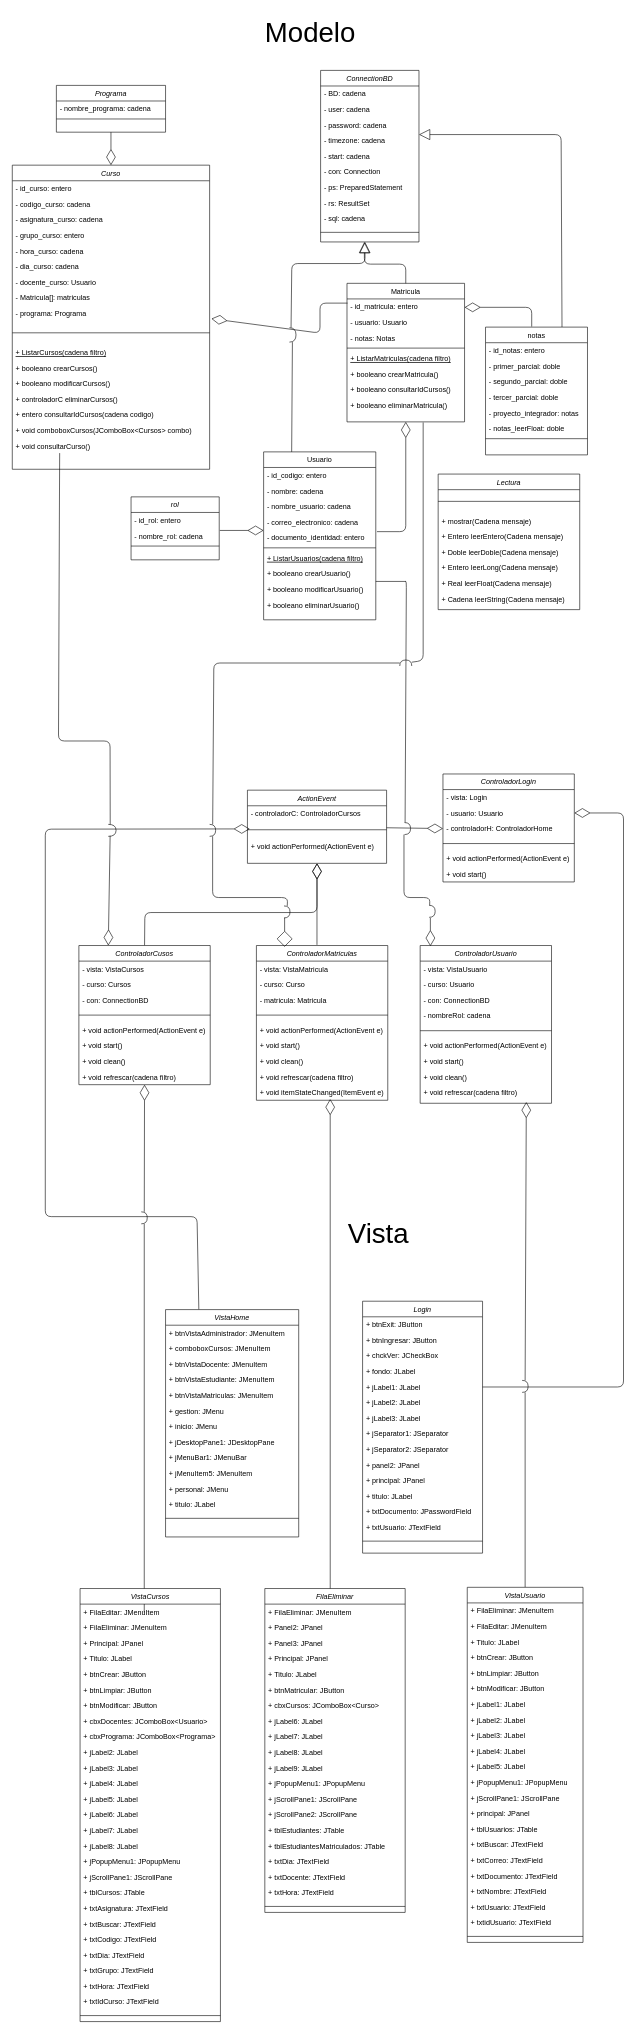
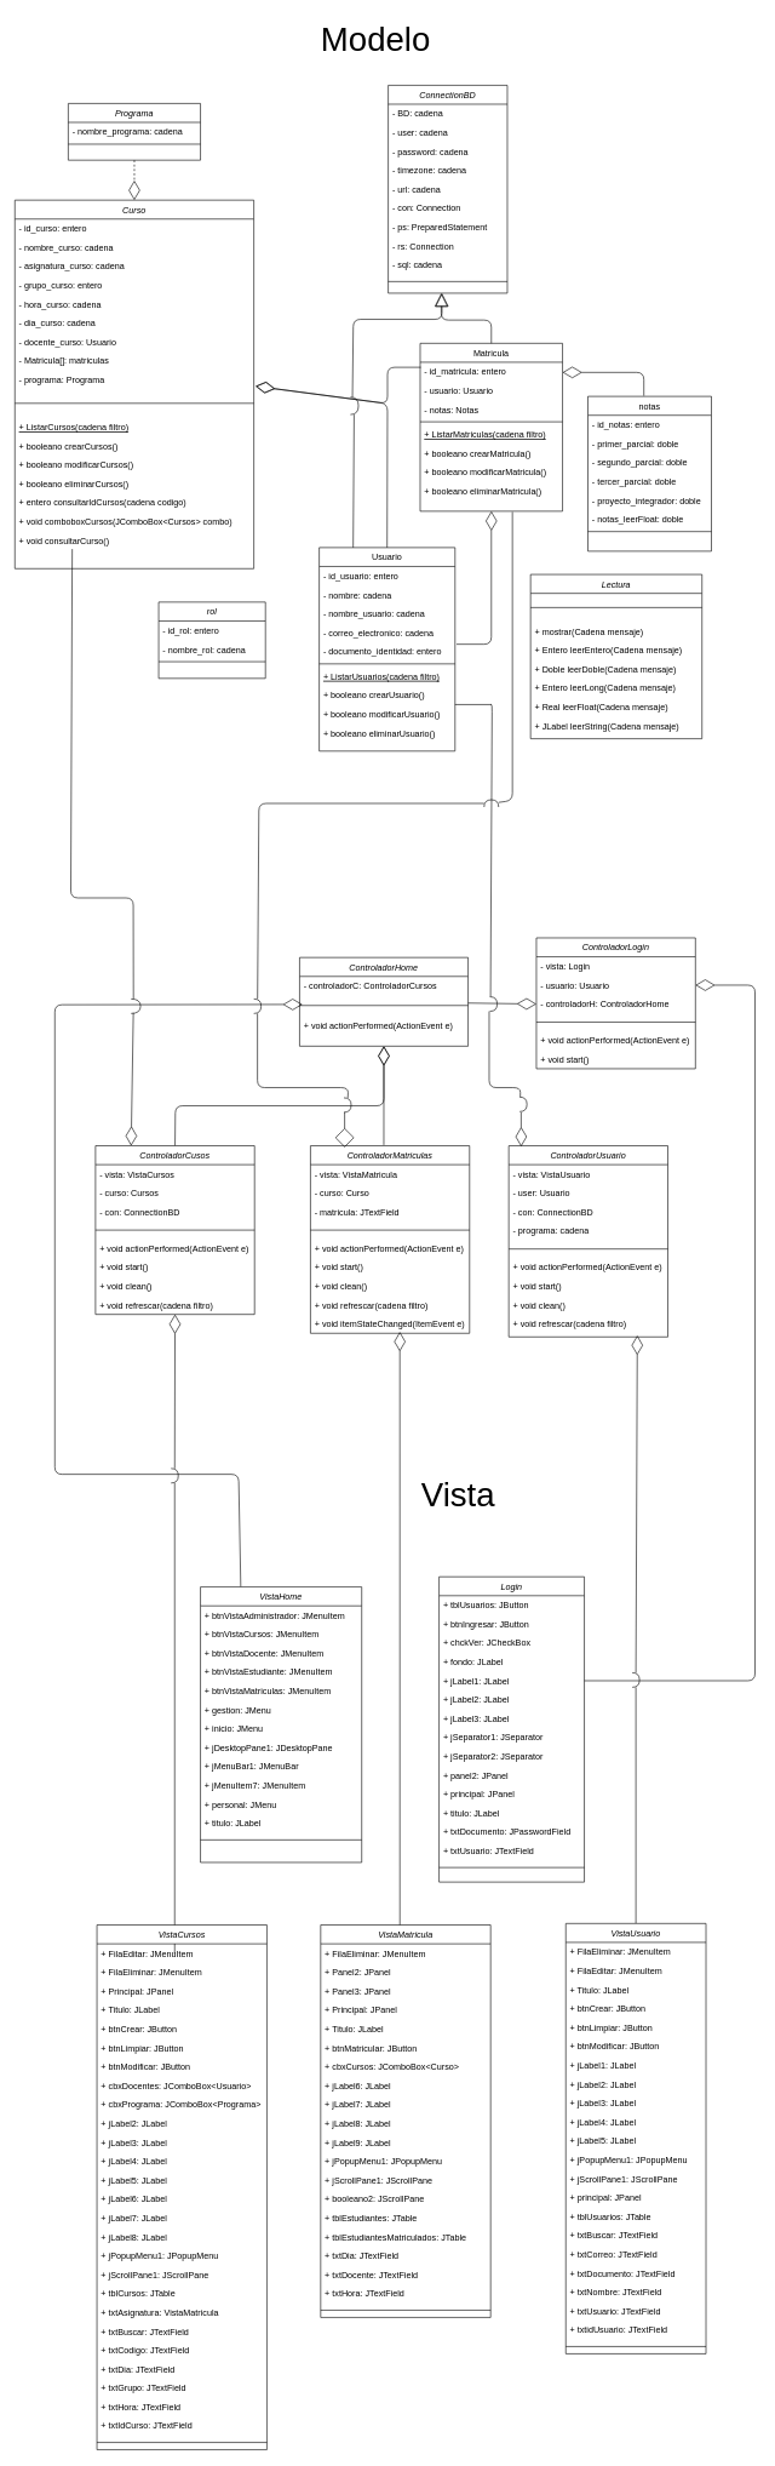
- <mxCell id="4" value="" style="endArrow=diamondThin;endFill=0;endSize=24;html=1;entryX=0.5;entryY=0;entryDx=0;entryDy=0;exitX=0.5;exitY=1;exitDx=0;exitDy=0;" parent="1" source="9" target="48" edge="1"><mxGeometry width="160" relative="1" as="geometry"><mxPoint x="450" y="36" as="sourcePoint" /><mxPoint x="346" y="36" as="targetPoint" /></mxGeometry></mxCell>
+ <mxCell id="4" value="" style="endArrow=diamondThin;endFill=0;endSize=24;html=1;entryX=0.5;entryY=0;entryDx=0;entryDy=0;exitX=0.5;exitY=1;exitDx=0;exitDy=0;dashed=1;" parent="1" source="9" target="48" edge="1"><mxGeometry width="160" relative="1" as="geometry"><mxPoint x="450" y="36" as="sourcePoint" /><mxPoint x="346" y="36" as="targetPoint" /></mxGeometry></mxCell>
- <mxCell id="33" value="- start: cadena" style="text;align=left;verticalAlign=top;spacingLeft=4;spacingRight=4;overflow=hidden;rotatable=0;points=[[0,0.5],[1,0.5]];portConstraint=eastwest;" parent="28" vertex="1"><mxGeometry y="130" width="164" height="26" as="geometry" /></mxCell>
+ <mxCell id="33" value="- url: cadena" style="text;align=left;verticalAlign=top;spacingLeft=4;spacingRight=4;overflow=hidden;rotatable=0;points=[[0,0.5],[1,0.5]];portConstraint=eastwest;" parent="28" vertex="1"><mxGeometry y="130" width="164" height="26" as="geometry" /></mxCell>
- <mxCell id="70" value="" style="endArrow=block;endSize=16;endFill=0;html=1;fontSize=46;exitX=0.75;exitY=0;exitDx=0;exitDy=0;entryX=1;entryY=0.115;entryDx=0;entryDy=0;entryPerimeter=0;" parent="1" source="71" target="32" edge="1"><mxGeometry x="-1" y="-437" width="160" relative="1" as="geometry"><mxPoint x="830" y="387" as="sourcePoint" /><mxPoint x="913" y="299" as="targetPoint" /><mxPoint x="-303" y="-122" as="offset" /><Array as="points"><mxPoint x="935" y="223" /></Array></mxGeometry></mxCell>
- <mxCell id="36" value="- rs: ResultSet" style="text;align=left;verticalAlign=top;spacingLeft=4;spacingRight=4;overflow=hidden;rotatable=0;points=[[0,0.5],[1,0.5]];portConstraint=eastwest;" parent="28" vertex="1"><mxGeometry y="208" width="164" height="26" as="geometry" /></mxCell>
+ <mxCell id="36" value="- rs: Connection" style="text;align=left;verticalAlign=top;spacingLeft=4;spacingRight=4;overflow=hidden;rotatable=0;points=[[0,0.5],[1,0.5]];portConstraint=eastwest;" parent="28" vertex="1"><mxGeometry y="208" width="164" height="26" as="geometry" /></mxCell>
- <mxCell id="50" value="- codigo_curso: cadena" style="text;align=left;verticalAlign=top;spacingLeft=4;spacingRight=4;overflow=hidden;rotatable=0;points=[[0,0.5],[1,0.5]];portConstraint=eastwest;" parent="48" vertex="1"><mxGeometry y="52" width="329" height="26" as="geometry" /></mxCell>
+ <mxCell id="50" value="- nombre_curso: cadena" style="text;align=left;verticalAlign=top;spacingLeft=4;spacingRight=4;overflow=hidden;rotatable=0;points=[[0,0.5],[1,0.5]];portConstraint=eastwest;" parent="48" vertex="1"><mxGeometry y="52" width="329" height="26" as="geometry" /></mxCell>
+ <mxCell id="6" value="" style="endArrow=diamondThin;endFill=0;endSize=24;html=1;exitX=0.5;exitY=0;exitDx=0;exitDy=0;entryX=1.006;entryY=0.846;entryDx=0;entryDy=0;entryPerimeter=0;" parent="1" source="17" target="57" edge="1"><mxGeometry width="160" relative="1" as="geometry"><mxPoint x="708" y="521" as="sourcePoint" /><mxPoint x="341" y="545" as="targetPoint" /><Array as="points"><mxPoint x="533" y="554" /></Array></mxGeometry></mxCell>
- <mxCell id="46" value="+ booleano consultarIdCursos()" style="text;align=left;verticalAlign=top;spacingLeft=4;spacingRight=4;overflow=hidden;rotatable=0;points=[[0,0.5],[1,0.5]];portConstraint=eastwest;" parent="39" vertex="1"><mxGeometry y="164" width="196" height="26" as="geometry" /></mxCell>
+ <mxCell id="46" value="+ booleano modificarMatricula()" style="text;align=left;verticalAlign=top;spacingLeft=4;spacingRight=4;overflow=hidden;rotatable=0;points=[[0,0.5],[1,0.5]];portConstraint=eastwest;" parent="39" vertex="1"><mxGeometry y="164" width="196" height="26" as="geometry" /></mxCell>
- <mxCell id="62" value="+ controladorC eliminarCursos()" style="text;align=left;verticalAlign=top;spacingLeft=4;spacingRight=4;overflow=hidden;rotatable=0;points=[[0,0.5],[1,0.5]];portConstraint=eastwest;" parent="48" vertex="1"><mxGeometry y="377" width="329" height="26" as="geometry" /></mxCell>
+ <mxCell id="62" value="+ booleano eliminarCursos()" style="text;align=left;verticalAlign=top;spacingLeft=4;spacingRight=4;overflow=hidden;rotatable=0;points=[[0,0.5],[1,0.5]];portConstraint=eastwest;" parent="48" vertex="1"><mxGeometry y="377" width="329" height="26" as="geometry" /></mxCell>
- <mxCell id="76" value="- proyecto_integrador: notas" style="text;align=left;verticalAlign=top;spacingLeft=4;spacingRight=4;overflow=hidden;rotatable=0;points=[[0,0.5],[1,0.5]];portConstraint=eastwest;rounded=0;shadow=0;html=0;" parent="71" vertex="1"><mxGeometry y="130" width="170" height="26" as="geometry" /></mxCell>
+ <mxCell id="76" value="- proyecto_integrador: doble" style="text;align=left;verticalAlign=top;spacingLeft=4;spacingRight=4;overflow=hidden;rotatable=0;points=[[0,0.5],[1,0.5]];portConstraint=eastwest;rounded=0;shadow=0;html=0;" parent="71" vertex="1"><mxGeometry y="130" width="170" height="26" as="geometry" /></mxCell>
- <mxCell id="18" value="- id_codigo: entero" style="text;align=left;verticalAlign=top;spacingLeft=4;spacingRight=4;overflow=hidden;rotatable=0;points=[[0,0.5],[1,0.5]];portConstraint=eastwest;" parent="17" vertex="1"><mxGeometry y="26" width="187" height="26" as="geometry" /></mxCell>
+ <mxCell id="18" value="- id_usuario: entero" style="text;align=left;verticalAlign=top;spacingLeft=4;spacingRight=4;overflow=hidden;rotatable=0;points=[[0,0.5],[1,0.5]];portConstraint=eastwest;" parent="17" vertex="1"><mxGeometry y="26" width="187" height="26" as="geometry" /></mxCell>
- <mxCell id="5" value="" style="endArrow=diamondThin;endFill=0;endSize=24;html=1;exitX=1.007;exitY=0.154;exitDx=0;exitDy=0;exitPerimeter=0;entryX=0;entryY=0.038;entryDx=0;entryDy=0;entryPerimeter=0;" parent="1" source="14" target="22" edge="1"><mxGeometry width="160" relative="1" as="geometry"><mxPoint x="335.44" y="1256.002" as="sourcePoint" /><mxPoint x="254" y="936" as="targetPoint" /></mxGeometry></mxCell>
- <mxCell id="86" value="+ Cadena leerString(Cadena mensaje)" style="text;align=left;verticalAlign=top;spacingLeft=4;spacingRight=4;overflow=hidden;rotatable=0;points=[[0,0.5],[1,0.5]];portConstraint=eastwest;rounded=0;shadow=0;html=0;" parent="79" vertex="1"><mxGeometry y="195" width="236" height="26" as="geometry" /></mxCell>
+ <mxCell id="86" value="+ JLabel leerString(Cadena mensaje)" style="text;align=left;verticalAlign=top;spacingLeft=4;spacingRight=4;overflow=hidden;rotatable=0;points=[[0,0.5],[1,0.5]];portConstraint=eastwest;rounded=0;shadow=0;html=0;" parent="79" vertex="1"><mxGeometry y="195" width="236" height="26" as="geometry" /></mxCell>
- <mxCell id="97" value="ActionEvent" style="swimlane;fontStyle=2;align=center;verticalAlign=top;childLayout=stackLayout;horizontal=1;startSize=26;horizontalStack=0;resizeParent=1;resizeLast=0;collapsible=1;marginBottom=0;rounded=0;shadow=0;strokeWidth=1;" parent="1" vertex="1"><mxGeometry x="412" y="1316" width="232" height="121.99" as="geometry"><mxRectangle x="230" y="140" width="160" height="26" as="alternateBounds" /></mxGeometry></mxCell>
+ <mxCell id="97" value="ControladorHome" style="swimlane;fontStyle=2;align=center;verticalAlign=top;childLayout=stackLayout;horizontal=1;startSize=26;horizontalStack=0;resizeParent=1;resizeLast=0;collapsible=1;marginBottom=0;rounded=0;shadow=0;strokeWidth=1;" parent="1" vertex="1"><mxGeometry x="412" y="1316" width="232" height="121.99" as="geometry"><mxRectangle x="230" y="140" width="160" height="26" as="alternateBounds" /></mxGeometry></mxCell>
- <mxCell id="138" value="- curso: Usuario" style="text;align=left;verticalAlign=top;spacingLeft=4;spacingRight=4;overflow=hidden;rotatable=0;points=[[0,0.5],[1,0.5]];portConstraint=eastwest;rounded=0;shadow=0;html=0;" parent="136" vertex="1"><mxGeometry y="52" width="219" height="26" as="geometry" /></mxCell>
+ <mxCell id="138" value="- user: Usuario" style="text;align=left;verticalAlign=top;spacingLeft=4;spacingRight=4;overflow=hidden;rotatable=0;points=[[0,0.5],[1,0.5]];portConstraint=eastwest;rounded=0;shadow=0;html=0;" parent="136" vertex="1"><mxGeometry y="52" width="219" height="26" as="geometry" /></mxCell>
- <mxCell id="129" value="- matricula: Matricula" style="text;align=left;verticalAlign=top;spacingLeft=4;spacingRight=4;overflow=hidden;rotatable=0;points=[[0,0.5],[1,0.5]];portConstraint=eastwest;rounded=0;shadow=0;html=0;" parent="126" vertex="1"><mxGeometry y="78" width="219" height="26" as="geometry" /></mxCell>
+ <mxCell id="129" value="- matricula: JTextField" style="text;align=left;verticalAlign=top;spacingLeft=4;spacingRight=4;overflow=hidden;rotatable=0;points=[[0,0.5],[1,0.5]];portConstraint=eastwest;rounded=0;shadow=0;html=0;" parent="126" vertex="1"><mxGeometry y="78" width="219" height="26" as="geometry" /></mxCell>
- <mxCell id="140" value="- nombreRol: cadena" style="text;align=left;verticalAlign=top;spacingLeft=4;spacingRight=4;overflow=hidden;rotatable=0;points=[[0,0.5],[1,0.5]];portConstraint=eastwest;rounded=0;shadow=0;html=0;" parent="136" vertex="1"><mxGeometry y="104" width="219" height="26" as="geometry" /></mxCell>
+ <mxCell id="140" value="- programa: cadena" style="text;align=left;verticalAlign=top;spacingLeft=4;spacingRight=4;overflow=hidden;rotatable=0;points=[[0,0.5],[1,0.5]];portConstraint=eastwest;rounded=0;shadow=0;html=0;" parent="136" vertex="1"><mxGeometry y="104" width="219" height="26" as="geometry" /></mxCell>
- <mxCell id="104" value="+ btnExit: JButton" style="text;align=left;verticalAlign=top;spacingLeft=4;spacingRight=4;overflow=hidden;rotatable=0;points=[[0,0.5],[1,0.5]];portConstraint=eastwest;rounded=0;shadow=0;html=0;" parent="103" vertex="1"><mxGeometry y="26" width="200" height="26" as="geometry" /></mxCell>
+ <mxCell id="104" value="+ tblUsuarios: JButton" style="text;align=left;verticalAlign=top;spacingLeft=4;spacingRight=4;overflow=hidden;rotatable=0;points=[[0,0.5],[1,0.5]];portConstraint=eastwest;rounded=0;shadow=0;html=0;" parent="103" vertex="1"><mxGeometry y="26" width="200" height="26" as="geometry" /></mxCell>
- <mxCell id="222" value="+ comboboxCursos: JMenuItem" style="text;align=left;verticalAlign=top;spacingLeft=4;spacingRight=4;overflow=hidden;rotatable=0;points=[[0,0.5],[1,0.5]];portConstraint=eastwest;rounded=0;shadow=0;html=0;" parent="220" vertex="1"><mxGeometry y="52" width="222" height="26" as="geometry" /></mxCell>
+ <mxCell id="222" value="+ btnVistaCursos: JMenuItem" style="text;align=left;verticalAlign=top;spacingLeft=4;spacingRight=4;overflow=hidden;rotatable=0;points=[[0,0.5],[1,0.5]];portConstraint=eastwest;rounded=0;shadow=0;html=0;" parent="220" vertex="1"><mxGeometry y="52" width="222" height="26" as="geometry" /></mxCell>
- <mxCell id="230" value="+ jMenuItem5: JMenuItem" style="text;align=left;verticalAlign=top;spacingLeft=4;spacingRight=4;overflow=hidden;rotatable=0;points=[[0,0.5],[1,0.5]];portConstraint=eastwest;rounded=0;shadow=0;html=0;" parent="220" vertex="1"><mxGeometry y="260" width="222" height="26" as="geometry" /></mxCell>
+ <mxCell id="230" value="+ jMenuItem7: JMenuItem" style="text;align=left;verticalAlign=top;spacingLeft=4;spacingRight=4;overflow=hidden;rotatable=0;points=[[0,0.5],[1,0.5]];portConstraint=eastwest;rounded=0;shadow=0;html=0;" parent="220" vertex="1"><mxGeometry y="260" width="222" height="26" as="geometry" /></mxCell>
- <mxCell id="155" value="FilaEliminar" style="swimlane;fontStyle=2;align=center;verticalAlign=top;childLayout=stackLayout;horizontal=1;startSize=26;horizontalStack=0;resizeParent=1;resizeLast=0;collapsible=1;marginBottom=0;rounded=0;shadow=0;strokeWidth=1;" parent="1" vertex="1"><mxGeometry x="441" y="2647" width="234" height="540" as="geometry"><mxRectangle x="230" y="140" width="160" height="26" as="alternateBounds" /></mxGeometry></mxCell>
+ <mxCell id="155" value="VistaMatricula" style="swimlane;fontStyle=2;align=center;verticalAlign=top;childLayout=stackLayout;horizontal=1;startSize=26;horizontalStack=0;resizeParent=1;resizeLast=0;collapsible=1;marginBottom=0;rounded=0;shadow=0;strokeWidth=1;" parent="1" vertex="1"><mxGeometry x="441" y="2647" width="234" height="540" as="geometry"><mxRectangle x="230" y="140" width="160" height="26" as="alternateBounds" /></mxGeometry></mxCell>
- <mxCell id="169" value="+ jScrollPane2: JScrollPane" style="text;align=left;verticalAlign=top;spacingLeft=4;spacingRight=4;overflow=hidden;rotatable=0;points=[[0,0.5],[1,0.5]];portConstraint=eastwest;rounded=0;shadow=0;html=0;" parent="155" vertex="1"><mxGeometry y="364" width="234" height="26" as="geometry" /></mxCell>
+ <mxCell id="169" value="+ booleano2: JScrollPane" style="text;align=left;verticalAlign=top;spacingLeft=4;spacingRight=4;overflow=hidden;rotatable=0;points=[[0,0.5],[1,0.5]];portConstraint=eastwest;rounded=0;shadow=0;html=0;" parent="155" vertex="1"><mxGeometry y="364" width="234" height="26" as="geometry" /></mxCell>
- <mxCell id="196" value="+ txtAsignatura: JTextField" style="text;align=left;verticalAlign=top;spacingLeft=4;spacingRight=4;overflow=hidden;rotatable=0;points=[[0,0.5],[1,0.5]];portConstraint=eastwest;rounded=0;shadow=0;html=0;" parent="176" vertex="1"><mxGeometry y="520" width="234" height="26" as="geometry" /></mxCell>
+ <mxCell id="196" value="+ txtAsignatura: VistaMatricula" style="text;align=left;verticalAlign=top;spacingLeft=4;spacingRight=4;overflow=hidden;rotatable=0;points=[[0,0.5],[1,0.5]];portConstraint=eastwest;rounded=0;shadow=0;html=0;" parent="176" vertex="1"><mxGeometry y="520" width="234" height="26" as="geometry" /></mxCell>
